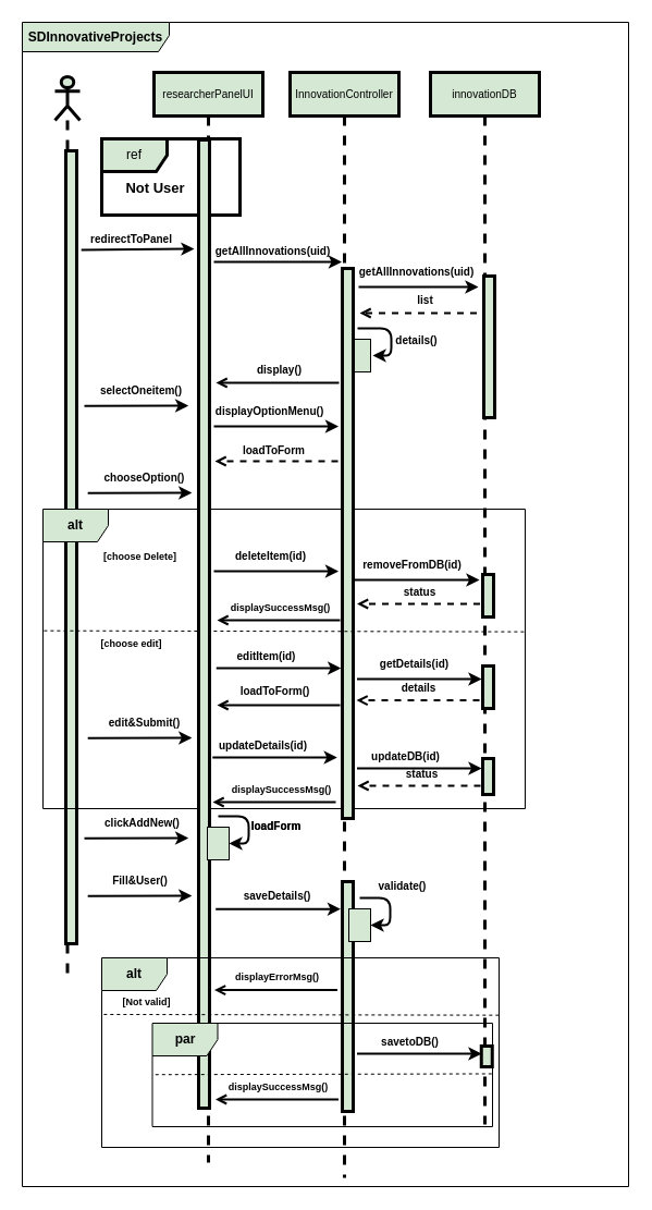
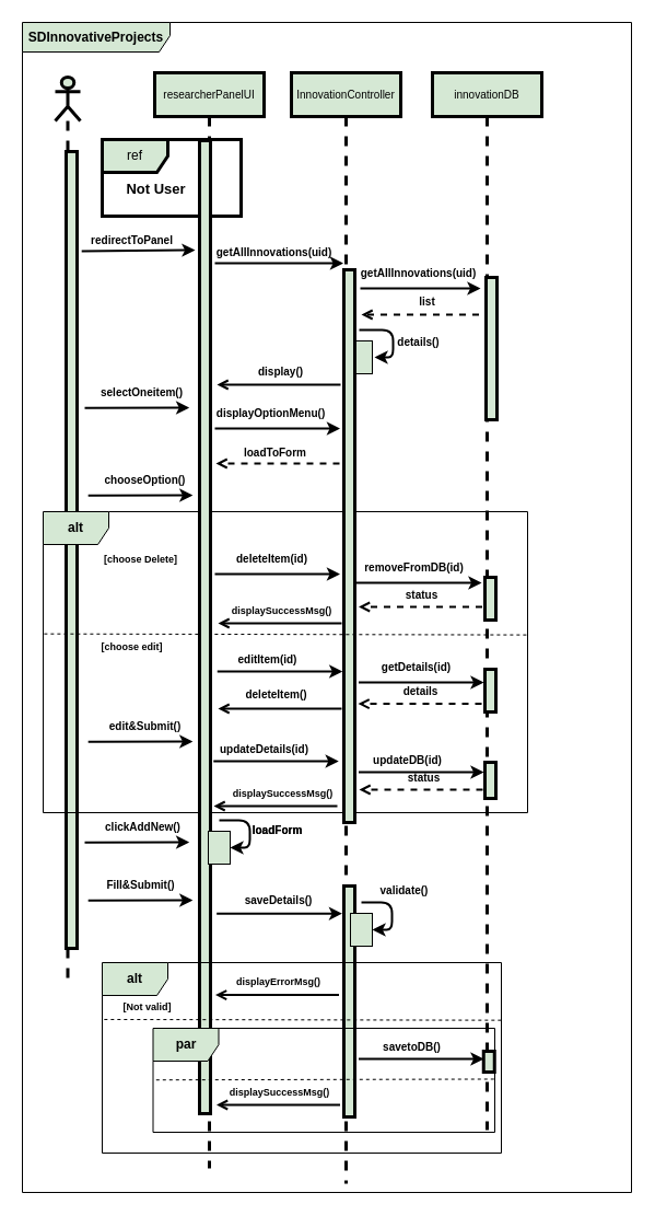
- <mxCell id="56" value="&lt;b&gt;&lt;font style=&quot;font-size: 10px&quot;&gt;loadToForm()&lt;/font&gt;&lt;/b&gt;" style="text;html=1;align=center;verticalAlign=middle;resizable=0;points=[];autosize=1;" parent="1" vertex="1"><mxGeometry x="215" y="624" width="74" height="19" as="geometry" /></mxCell>
+ <mxCell id="56" value="&lt;b&gt;&lt;font style=&quot;font-size: 10px&quot;&gt;deleteItem()&lt;/font&gt;&lt;/b&gt;" style="text;html=1;align=center;verticalAlign=middle;resizable=0;points=[];autosize=1;" parent="1" vertex="1"><mxGeometry x="215" y="624" width="74" height="19" as="geometry" /></mxCell>
- <mxCell id="74" value="&lt;b&gt;&lt;font style=&quot;font-size: 10px&quot;&gt;Fill&amp;amp;User()&lt;/font&gt;&lt;/b&gt;" style="text;html=1;align=center;verticalAlign=middle;resizable=0;points=[];autosize=1;" parent="1" vertex="1"><mxGeometry x="92" y="798" width="72" height="19" as="geometry" /></mxCell>
+ <mxCell id="74" value="&lt;b&gt;&lt;font style=&quot;font-size: 10px&quot;&gt;Fill&amp;amp;Submit()&lt;/font&gt;&lt;/b&gt;" style="text;html=1;align=center;verticalAlign=middle;resizable=0;points=[];autosize=1;" parent="1" vertex="1"><mxGeometry x="92" y="798" width="72" height="19" as="geometry" /></mxCell>
